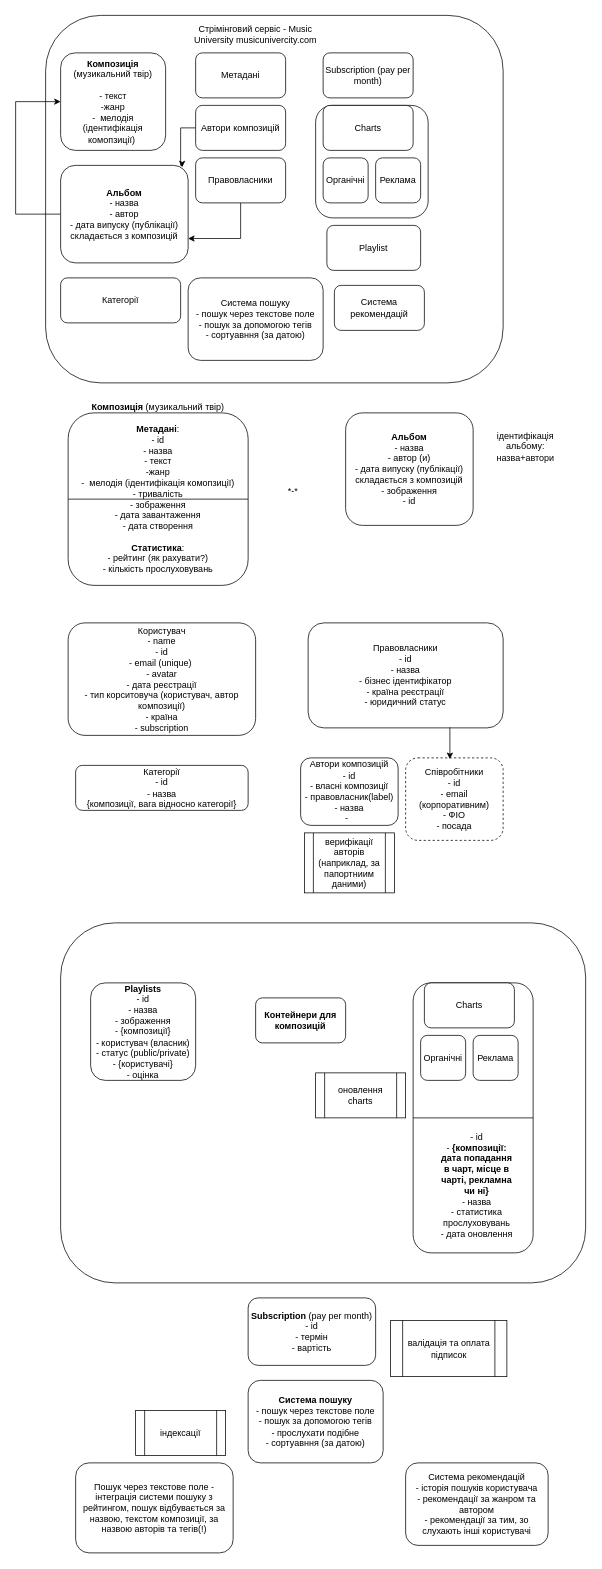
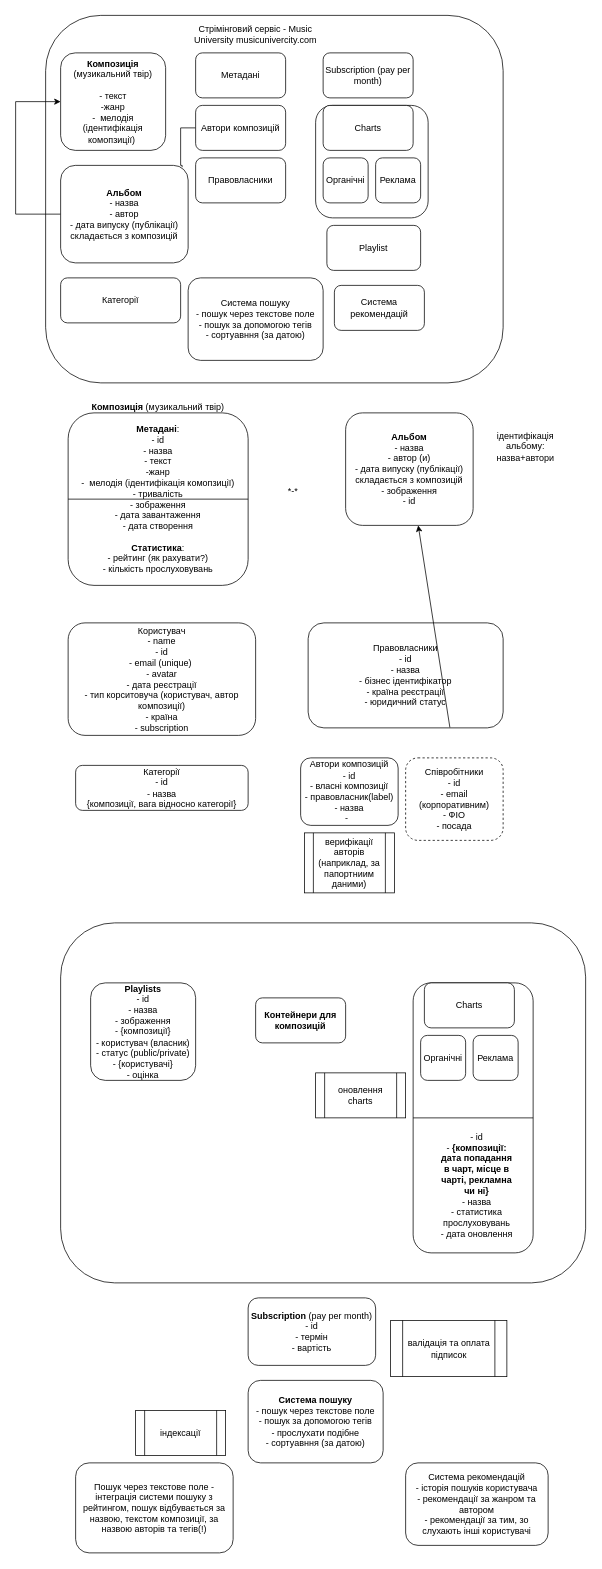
- <mxCell id="6" style="edgeStyle=orthogonalEdgeStyle;rounded=0;orthogonalLoop=1;jettySize=auto;html=1;entryX=0.953;entryY=0.019;entryDx=0;entryDy=0;entryPerimeter=0;" parent="1" source="7" target="18" edge="1"><mxGeometry relative="1" as="geometry" /></mxCell>
+ <mxCell id="6" style="edgeStyle=orthogonalEdgeStyle;rounded=0;orthogonalLoop=1;jettySize=auto;html=1;entryX=0.953;entryY=0.019;entryDx=0;entryDy=0;entryPerimeter=0;endArrow=none;" parent="1" source="7" target="18" edge="1"><mxGeometry relative="1" as="geometry" /></mxCell>
- <mxCell id="8" style="edgeStyle=orthogonalEdgeStyle;rounded=0;orthogonalLoop=1;jettySize=auto;html=1;entryX=1;entryY=0.75;entryDx=0;entryDy=0;" parent="1" source="9" target="18" edge="1"><mxGeometry relative="1" as="geometry"><Array as="points"><mxPoint x="320" y="318" /></Array></mxGeometry></mxCell>
- <mxCell id="29" value="" style="endArrow=classic;html=1;rounded=0;exitX=0.727;exitY=0.996;exitDx=0;exitDy=0;exitPerimeter=0;entryX=0.454;entryY=0.014;entryDx=0;entryDy=0;entryPerimeter=0;" parent="1" source="27" target="28" edge="1"><mxGeometry width="50" height="50" relative="1" as="geometry"><mxPoint x="440" y="1110" as="sourcePoint" /><mxPoint x="490" y="1060" as="targetPoint" /></mxGeometry></mxCell>
+ <mxCell id="29" value="" style="endArrow=classic;html=1;rounded=0;exitX=0.727;exitY=0.996;exitDx=0;exitDy=0;exitPerimeter=0;" parent="1" source="27" target="22" edge="1"><mxGeometry width="50" height="50" relative="1" as="geometry"><mxPoint x="440" y="1110" as="sourcePoint" /><mxPoint x="490" y="1060" as="targetPoint" /></mxGeometry></mxCell>
